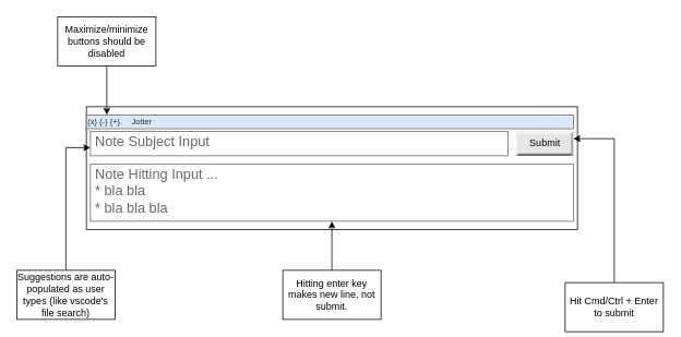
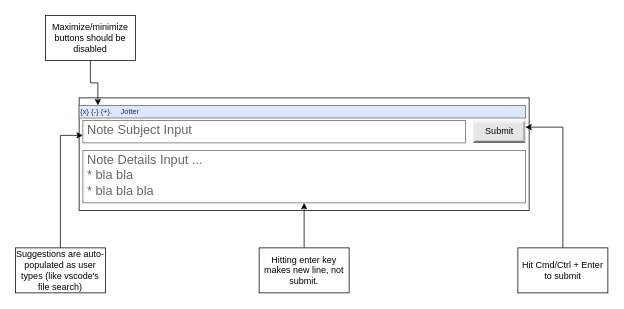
- <mxCell id="14" value="Maximize/minimize buttons should be disabled" style="rounded=0;whiteSpace=wrap;html=1;" vertex="1" parent="1"><mxGeometry x="70" y="20" width="120" height="60" as="geometry" /></mxCell>
+ <mxCell id="14" value="Maximize/minimize buttons should be disabled" style="rounded=0;whiteSpace=wrap;html=1;" vertex="1" parent="1"><mxGeometry x="60" y="20" width="120" height="60" as="geometry" /></mxCell>
- <mxCell id="5" value="Note Hitting Input ...&lt;br&gt;* bla bla&lt;br&gt;* bla bla bla" style="strokeWidth=1;shadow=0;dashed=0;align=center;html=1;shape=mxgraph.mockup.text.textBox;fontColor=#666666;align=left;fontSize=17;spacingLeft=4;spacingTop=-3;strokeColor=#666666;mainText=" vertex="1" parent="1"><mxGeometry x="110" y="200" width="590" height="70" as="geometry" /></mxCell>
+ <mxCell id="5" value="Note Details Input ...&lt;br&gt;* bla bla&lt;br&gt;* bla bla bla" style="strokeWidth=1;shadow=0;dashed=0;align=center;html=1;shape=mxgraph.mockup.text.textBox;fontColor=#666666;align=left;fontSize=17;spacingLeft=4;spacingTop=-3;strokeColor=#666666;mainText=" vertex="1" parent="1"><mxGeometry x="110" y="200" width="590" height="70" as="geometry" /></mxCell>
- <mxCell id="8" value="Hit Cmd/Ctrl + Enter to submit" style="rounded=0;whiteSpace=wrap;html=1;" vertex="1" parent="1"><mxGeometry x="690" y="345" width="120" height="60" as="geometry" /></mxCell>
+ <mxCell id="8" value="Hit Cmd/Ctrl + Enter to submit" style="rounded=0;whiteSpace=wrap;html=1;" vertex="1" parent="1"><mxGeometry x="690" y="330" width="120" height="60" as="geometry" /></mxCell>
